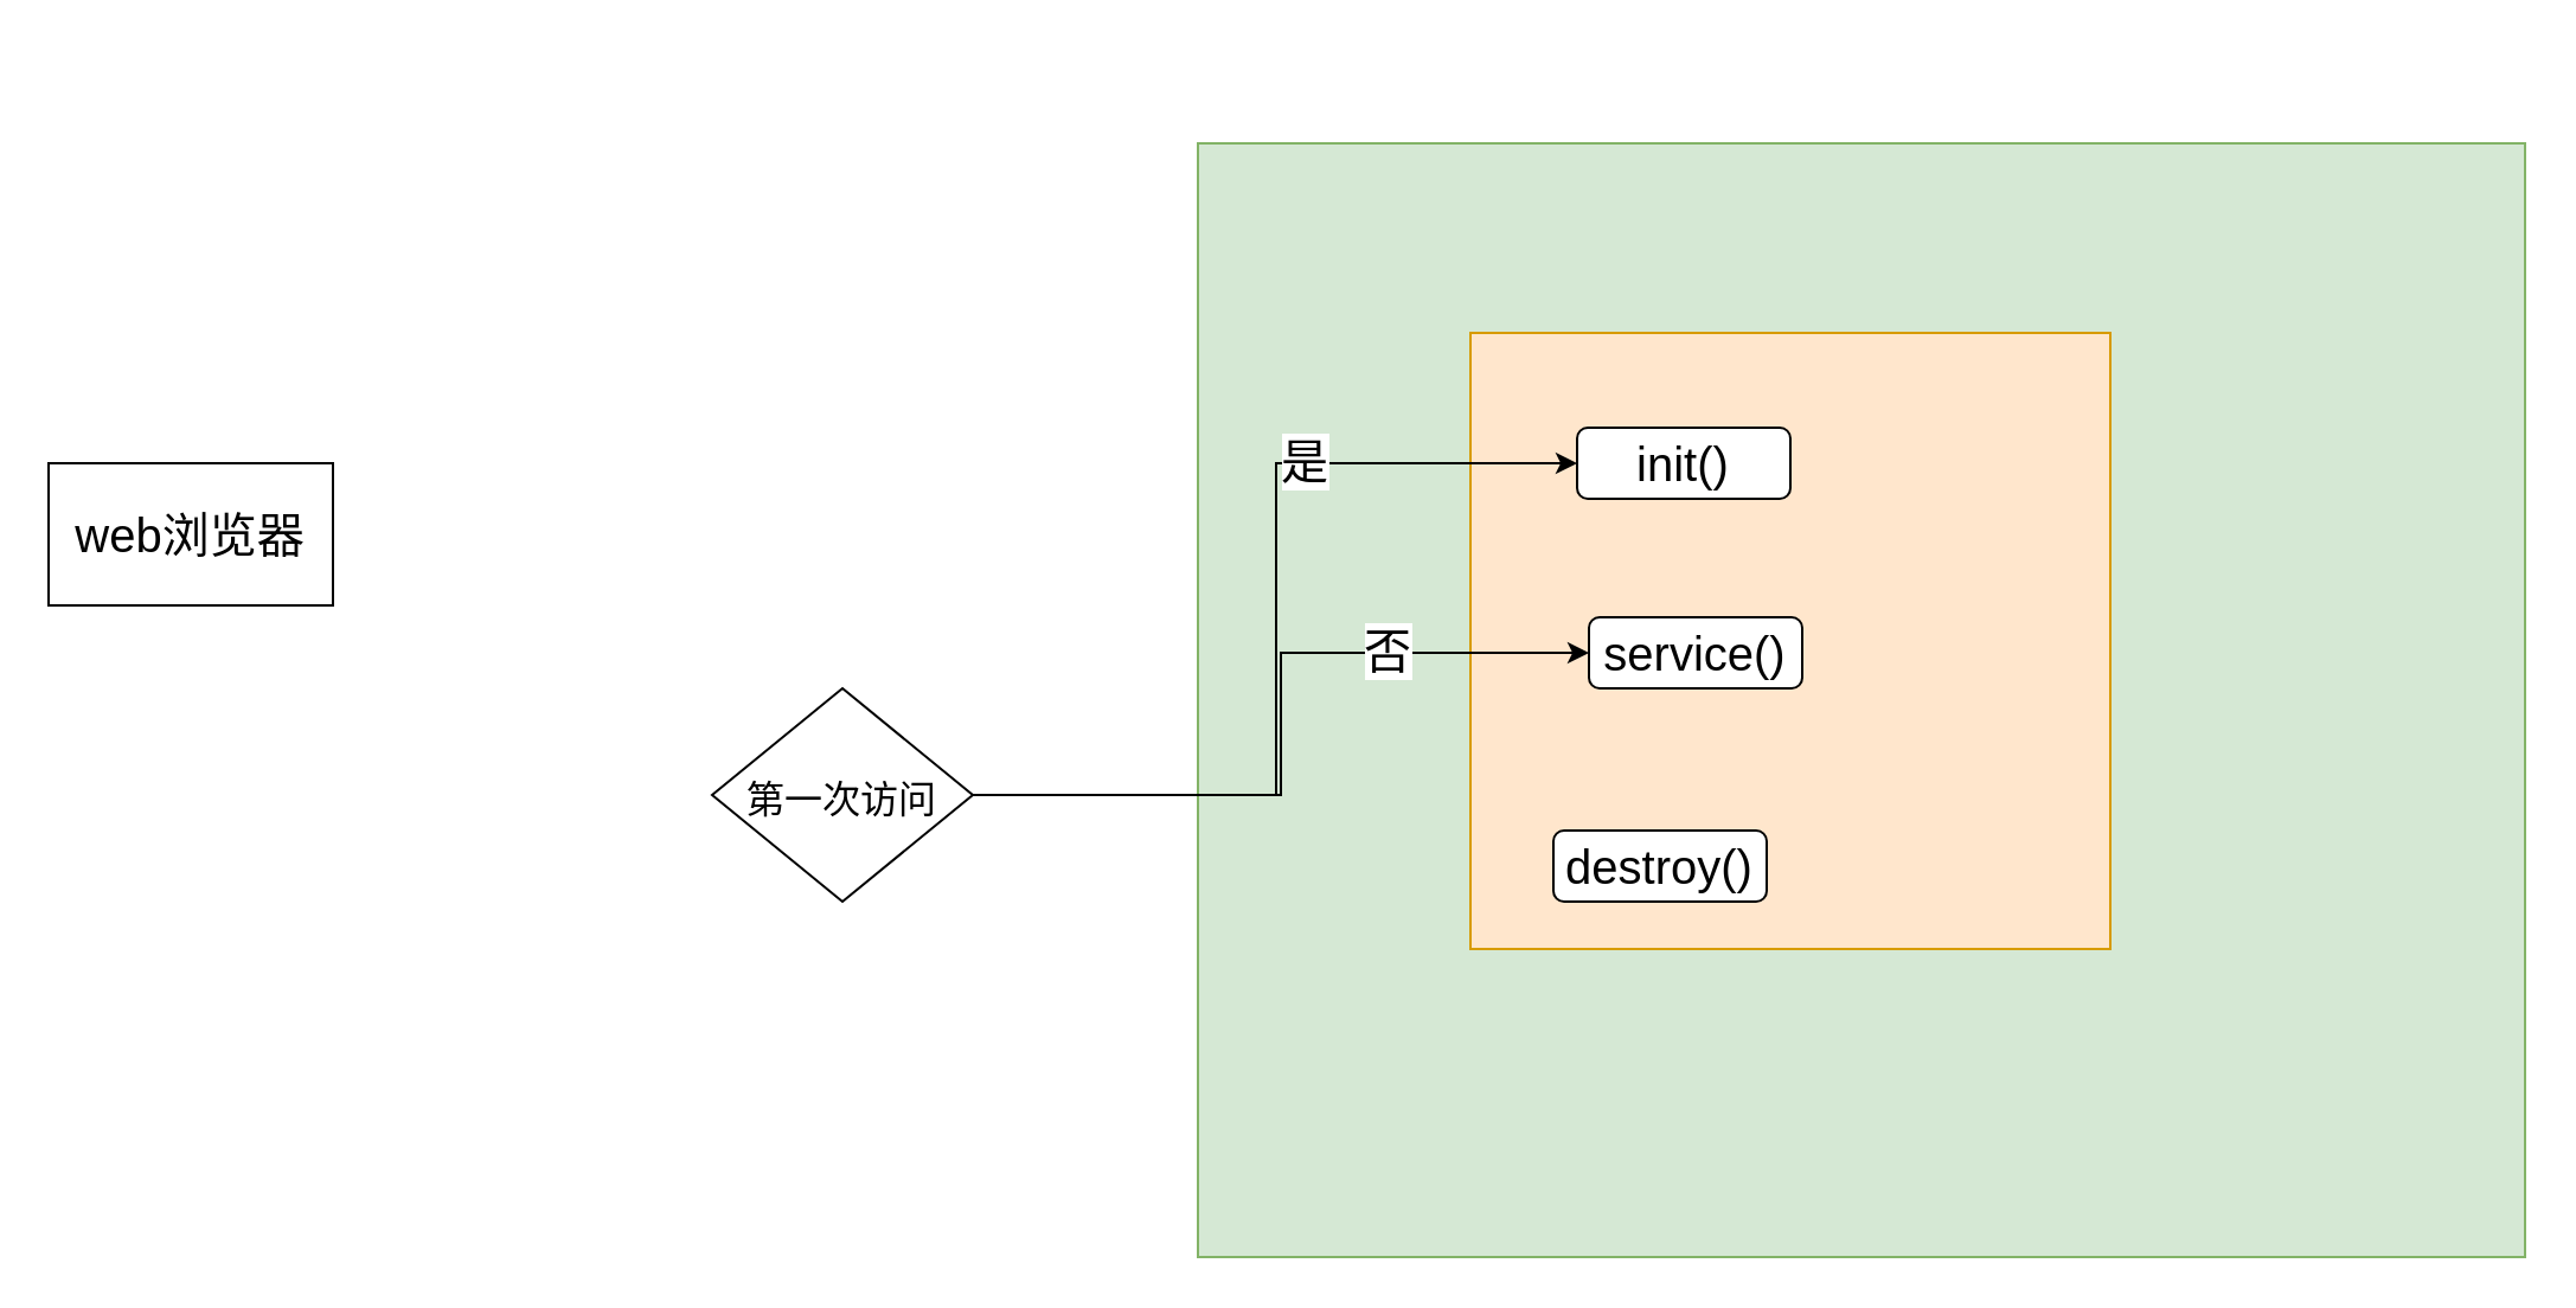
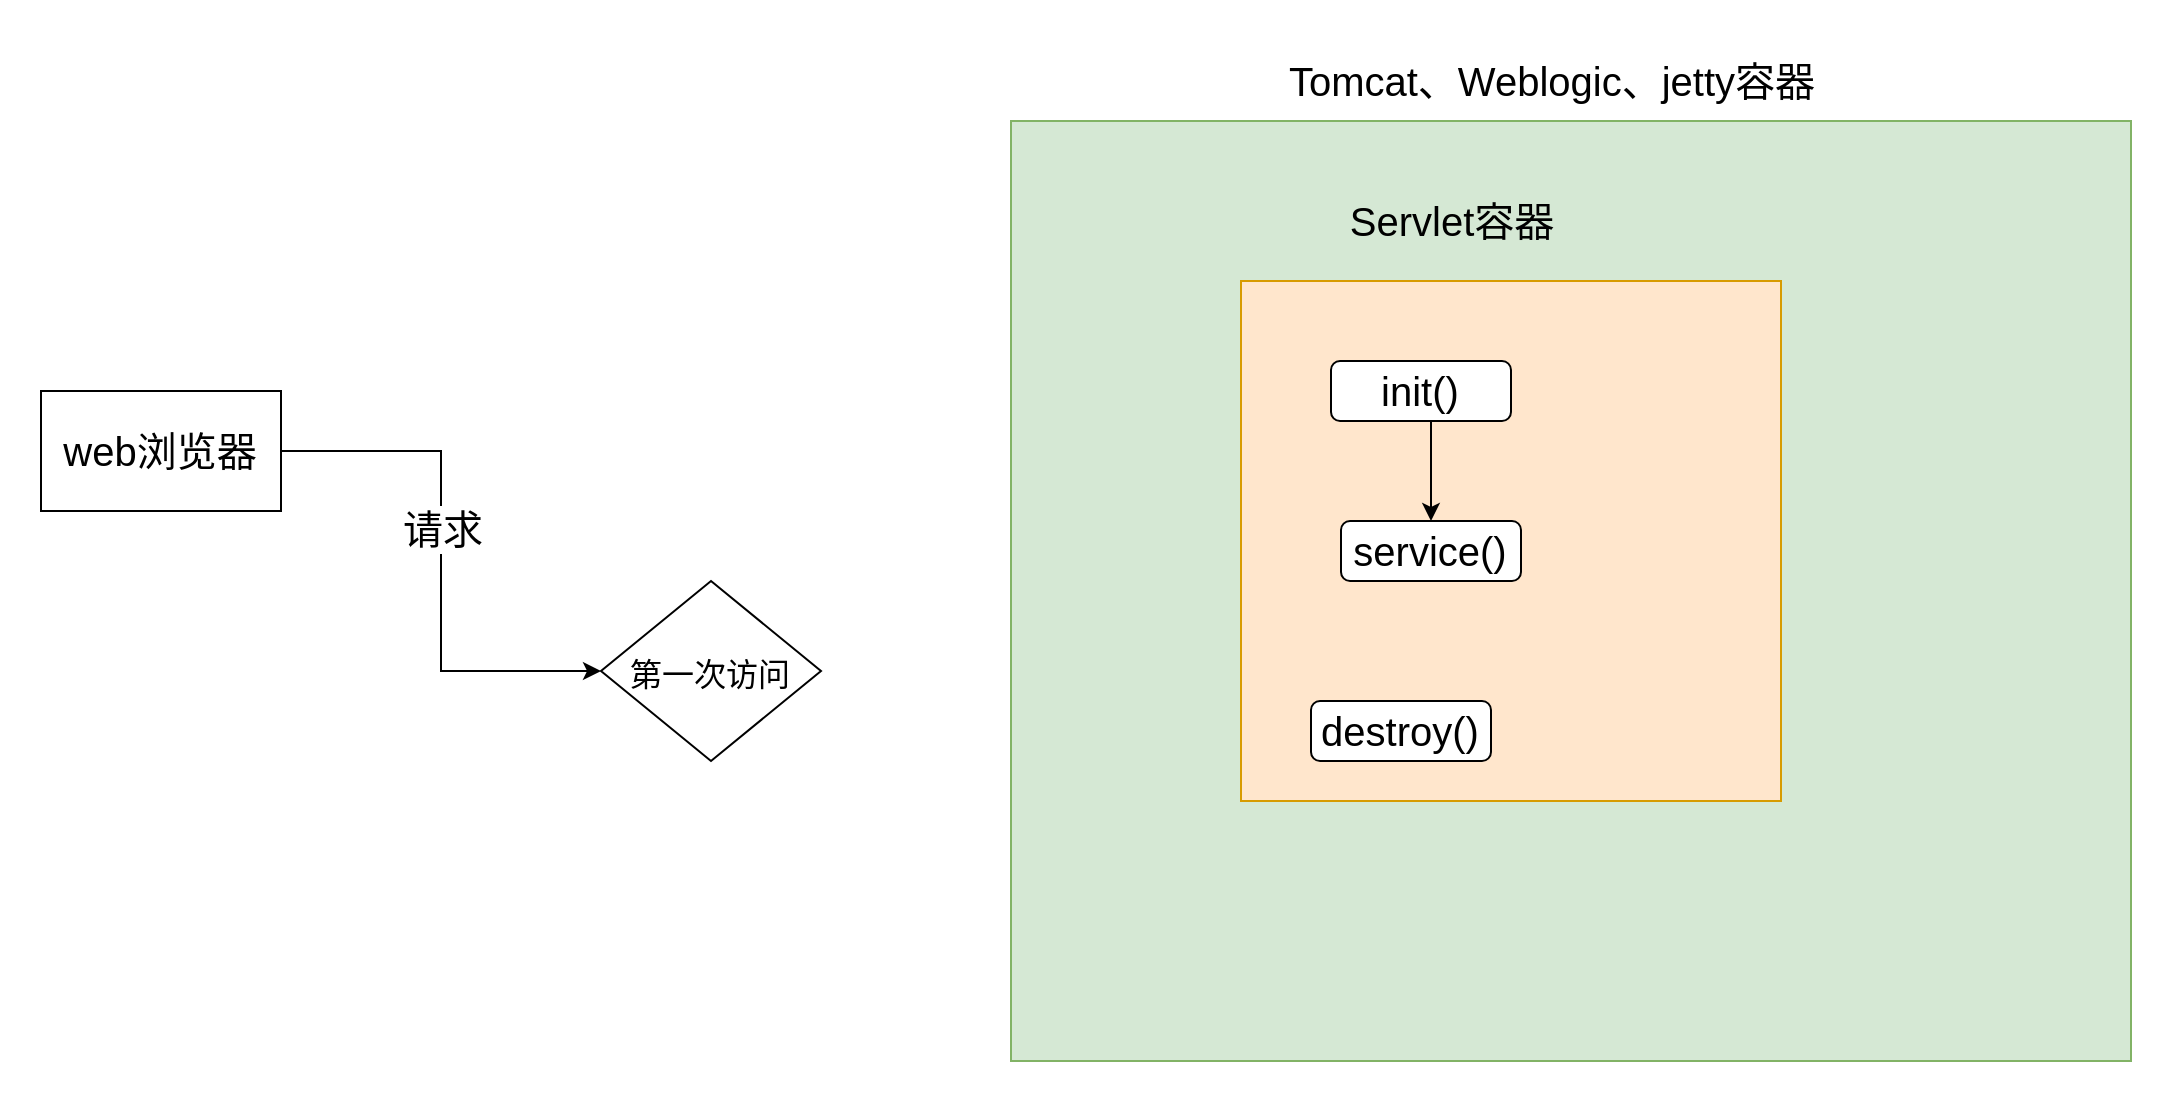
+ <mxCell id="8" value="Tomcat、Weblogic、jetty容器" style="text;html=1;strokeColor=none;fillColor=none;align=center;verticalAlign=middle;whiteSpace=wrap;rounded=0;fontStyle=0;fontSize=20;" vertex="1" parent="1"><mxGeometry x="639.996" y="20" width="271.542" height="40" as="geometry" /></mxCell>
+ <mxCell id="17" value="Servlet容器" style="text;html=1;strokeColor=none;fillColor=none;align=center;verticalAlign=middle;whiteSpace=wrap;rounded=0;fontStyle=0;fontSize=20;" vertex="1" parent="1"><mxGeometry x="640" y="90" width="171.54" height="40" as="geometry" /></mxCell>
- <mxCell id="13" style="edgeStyle=elbowEdgeStyle;rounded=0;orthogonalLoop=1;jettySize=auto;html=1;entryX=0;entryY=0.5;entryDx=0;entryDy=0;fontSize=20;fontColor=#000000;" edge="1" parent="1" source="6" target="10"><mxGeometry relative="1" as="geometry" /></mxCell>
- <mxCell id="14" value="是" style="edgeLabel;html=1;align=center;verticalAlign=middle;resizable=0;points=[];fontSize=20;fontColor=#000000;" vertex="1" connectable="0" parent="13"><mxGeometry x="0.413" y="2" relative="1" as="geometry"><mxPoint as="offset" /></mxGeometry></mxCell>
+ <mxCell id="9" style="edgeStyle=elbowEdgeStyle;rounded=0;orthogonalLoop=1;jettySize=auto;html=1;entryX=0.5;entryY=0;entryDx=0;entryDy=0;fontSize=20;fontColor=#000000;" edge="1" parent="1" source="10" target="11"><mxGeometry relative="1" as="geometry" /></mxCell>
- <mxCell id="15" style="edgeStyle=elbowEdgeStyle;rounded=0;orthogonalLoop=1;jettySize=auto;html=1;exitX=1;exitY=0.5;exitDx=0;exitDy=0;entryX=0;entryY=0.5;entryDx=0;entryDy=0;fontSize=20;fontColor=#000000;" edge="1" parent="1" source="6" target="11"><mxGeometry relative="1" as="geometry" /></mxCell>
- <mxCell id="16" value="否" style="edgeLabel;html=1;align=center;verticalAlign=middle;resizable=0;points=[];fontSize=20;fontColor=#000000;" vertex="1" connectable="0" parent="15"><mxGeometry x="0.465" y="2" relative="1" as="geometry"><mxPoint as="offset" /></mxGeometry></mxCell>
+ <mxCell id="3" style="edgeStyle=orthogonalEdgeStyle;rounded=0;orthogonalLoop=1;jettySize=auto;html=1;entryX=0;entryY=0.5;entryDx=0;entryDy=0;fontSize=20;fontColor=#000000;" edge="1" parent="1" source="5" target="6"><mxGeometry relative="1" as="geometry" /></mxCell>
+ <mxCell id="4" value="请求" style="edgeLabel;html=1;align=center;verticalAlign=middle;resizable=0;points=[];fontSize=20;fontColor=#000000;" vertex="1" connectable="0" parent="3"><mxGeometry x="-0.125" relative="1" as="geometry"><mxPoint as="offset" /></mxGeometry></mxCell>
